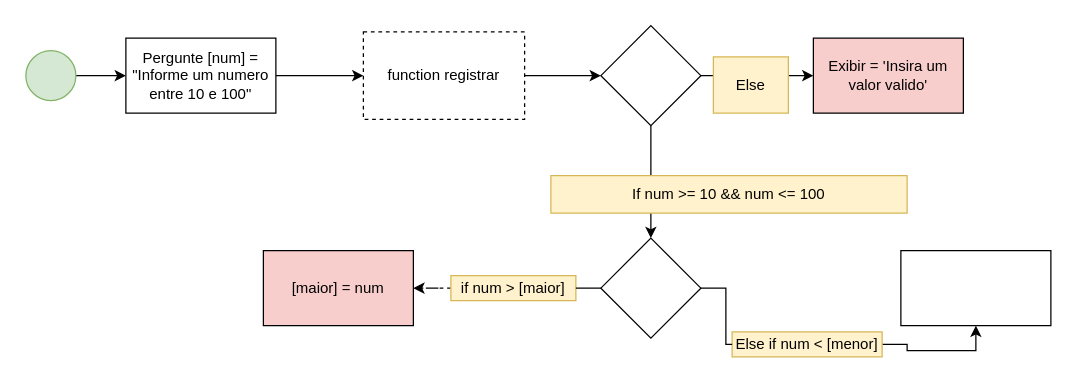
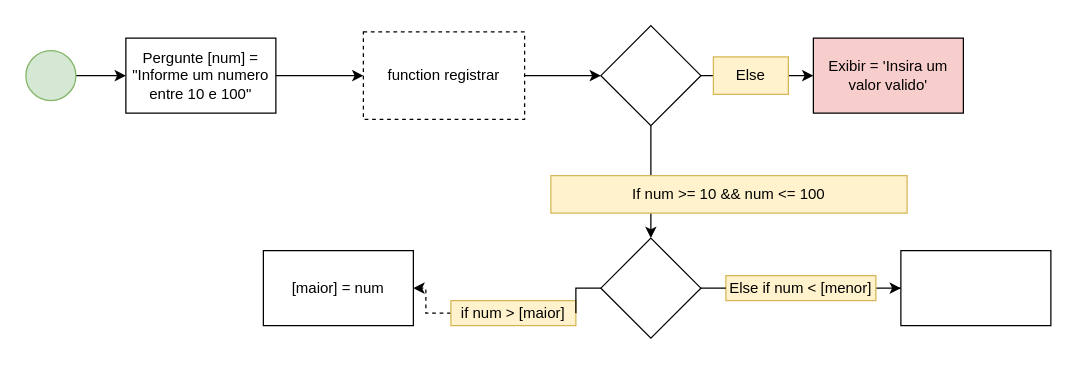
- <mxCell id="13" value="Else" style="text;html=1;strokeColor=#d6b656;fillColor=#fff2cc;align=center;verticalAlign=middle;whiteSpace=wrap;rounded=0;" vertex="1" parent="1"><mxGeometry x="570" y="45" width="60" height="45" as="geometry" /></mxCell>
+ <mxCell id="13" value="Else" style="text;html=1;strokeColor=#d6b656;fillColor=#fff2cc;align=center;verticalAlign=middle;whiteSpace=wrap;rounded=0;" vertex="1" parent="1"><mxGeometry x="570" y="45" width="60" height="30" as="geometry" /></mxCell>
- <mxCell id="17" value="[maior] = num" style="whiteSpace=wrap;html=1;fillColor=#f8cecc;" vertex="1" parent="1"><mxGeometry x="210" y="200" width="120" height="60" as="geometry" /></mxCell>
+ <mxCell id="17" value="[maior] = num" style="whiteSpace=wrap;html=1;" vertex="1" parent="1"><mxGeometry x="210" y="200" width="120" height="60" as="geometry" /></mxCell>
- <mxCell id="18" value="if num &amp;gt; [maior]" style="text;html=1;strokeColor=#d6b656;fillColor=#fff2cc;align=center;verticalAlign=middle;whiteSpace=wrap;rounded=0;" vertex="1" parent="1"><mxGeometry x="360" y="220" width="100" height="20" as="geometry" /></mxCell>
+ <mxCell id="18" value="if num &amp;gt; [maior]" style="text;html=1;strokeColor=#d6b656;fillColor=#fff2cc;align=center;verticalAlign=middle;whiteSpace=wrap;rounded=0;" vertex="1" parent="1"><mxGeometry x="360" y="240" width="100" height="20" as="geometry" /></mxCell>
- <mxCell id="21" value="Else if num &amp;lt; [menor]" style="text;html=1;strokeColor=#d6b656;fillColor=#fff2cc;align=center;verticalAlign=middle;whiteSpace=wrap;rounded=0;" vertex="1" parent="1"><mxGeometry x="585" y="265" width="120" height="20" as="geometry" /></mxCell>
+ <mxCell id="21" value="Else if num &amp;lt; [menor]" style="text;html=1;strokeColor=#d6b656;fillColor=#fff2cc;align=center;verticalAlign=middle;whiteSpace=wrap;rounded=0;" vertex="1" parent="1"><mxGeometry x="580" y="220" width="120" height="20" as="geometry" /></mxCell>
